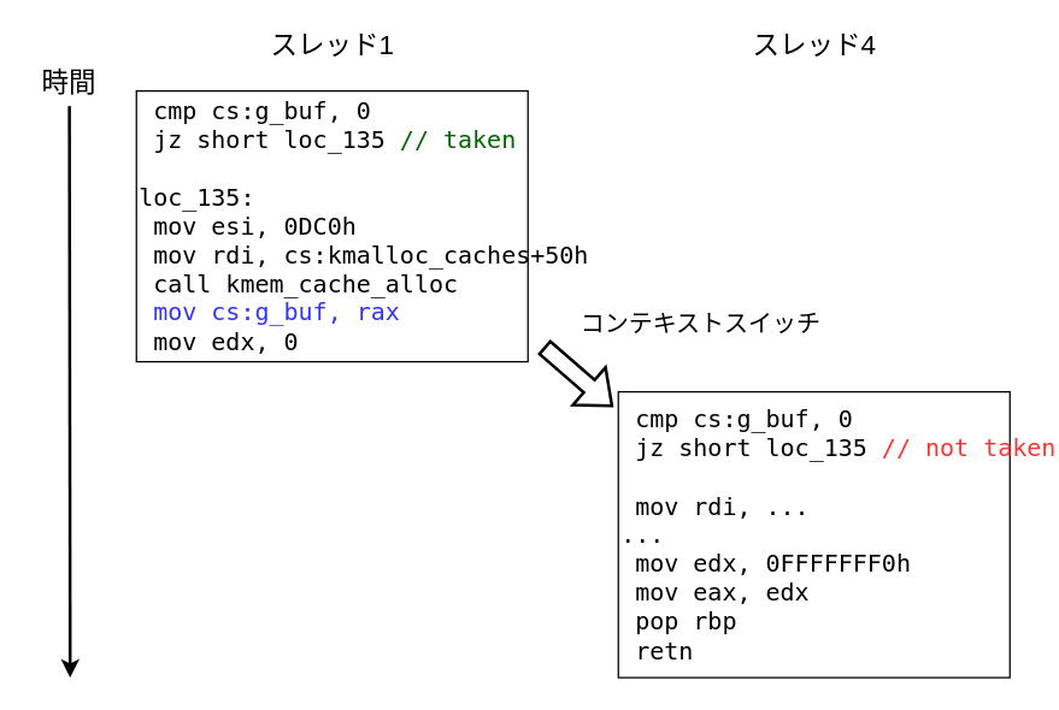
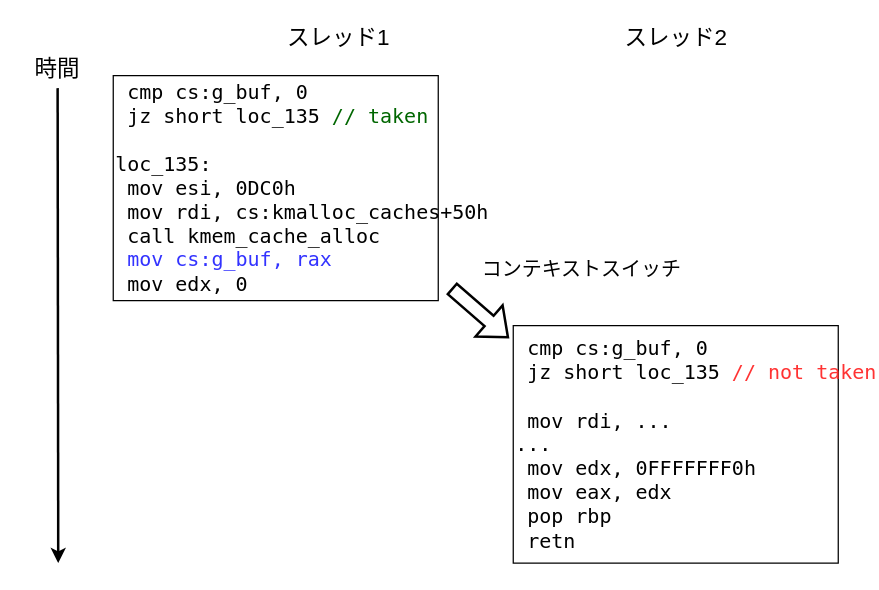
- <mxCell id="2" value="&lt;font style=&quot;font-size: 18px&quot;&gt;スレッド1&lt;/font&gt;" style="text;html=1;align=center;verticalAlign=middle;resizable=0;points=[];autosize=1;strokeColor=none;fillColor=none;" vertex="1" parent="1"><mxGeometry x="170" y="20" width="100" height="20" as="geometry" /></mxCell>
+ <mxCell id="2" value="&lt;font style=&quot;font-size: 18px&quot;&gt;スレッド1&lt;/font&gt;" style="text;html=1;align=center;verticalAlign=middle;resizable=0;points=[];autosize=1;strokeColor=none;fillColor=none;" vertex="1" parent="1"><mxGeometry x="220" y="20" width="100" height="20" as="geometry" /></mxCell>
- <mxCell id="3" value="&lt;font style=&quot;font-size: 18px&quot;&gt;スレッド4&lt;/font&gt;" style="text;html=1;align=center;verticalAlign=middle;resizable=0;points=[];autosize=1;strokeColor=none;fillColor=none;" vertex="1" parent="1"><mxGeometry x="490" y="20" width="100" height="20" as="geometry" /></mxCell>
+ <mxCell id="3" value="&lt;font style=&quot;font-size: 18px&quot;&gt;スレッド2&lt;/font&gt;" style="text;html=1;align=center;verticalAlign=middle;resizable=0;points=[];autosize=1;strokeColor=none;fillColor=none;" vertex="1" parent="1"><mxGeometry x="490" y="20" width="100" height="20" as="geometry" /></mxCell>
